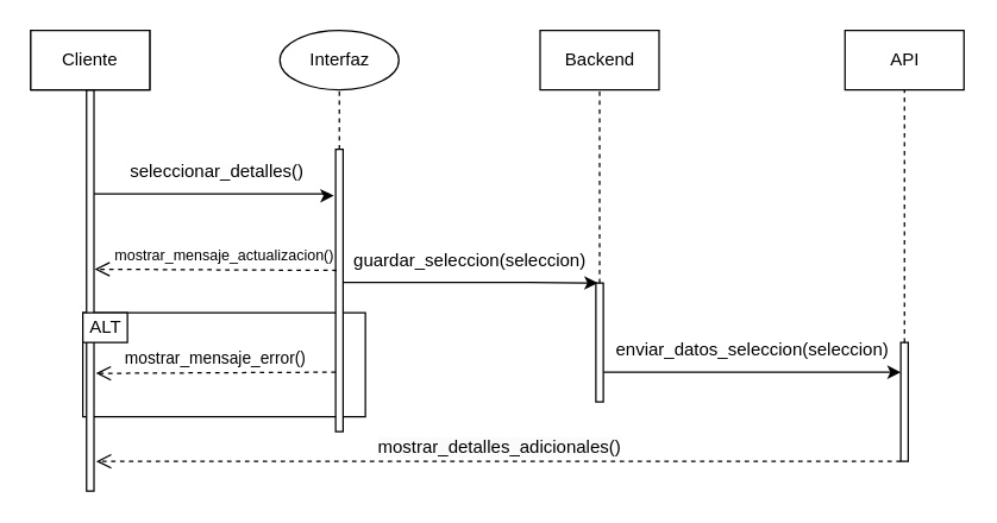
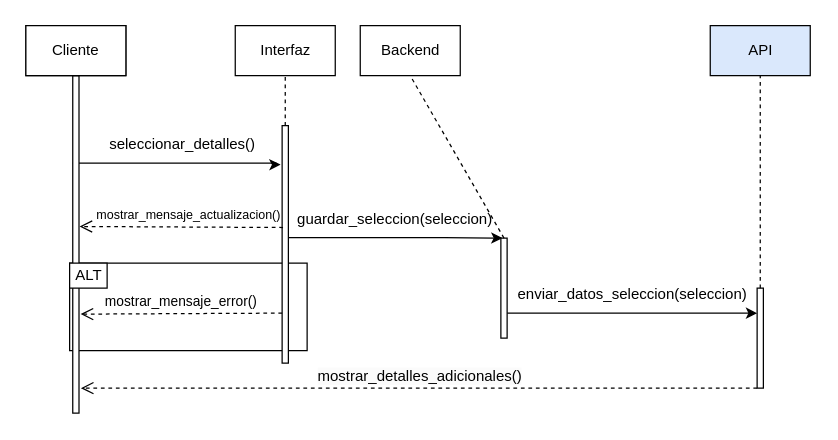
- <mxCell id="23" value="Interfaz" style="ellipse;whiteSpace=wrap;html=1;" vertex="1" parent="1"><mxGeometry x="187.5" y="20" width="80" height="40" as="geometry" /></mxCell>
+ <mxCell id="23" value="Interfaz" style="rounded=0;whiteSpace=wrap;html=1;" vertex="1" parent="1"><mxGeometry x="187.5" y="20" width="80" height="40" as="geometry" /></mxCell>
- <mxCell id="24" value="Backend" style="rounded=0;whiteSpace=wrap;html=1;" vertex="1" parent="1"><mxGeometry x="362.5" y="20" width="80" height="40" as="geometry" /></mxCell>
+ <mxCell id="24" value="Backend" style="rounded=0;whiteSpace=wrap;html=1;" vertex="1" parent="1"><mxGeometry x="287.5" y="20" width="80" height="40" as="geometry" /></mxCell>
- <mxCell id="25" value="API" style="rounded=0;whiteSpace=wrap;html=1;" vertex="1" parent="1"><mxGeometry x="567.5" y="20" width="80" height="40" as="geometry" /></mxCell>
+ <mxCell id="25" value="API" style="rounded=0;whiteSpace=wrap;html=1;fillColor=#dae8fc;" vertex="1" parent="1"><mxGeometry x="567.5" y="20" width="80" height="40" as="geometry" /></mxCell>
